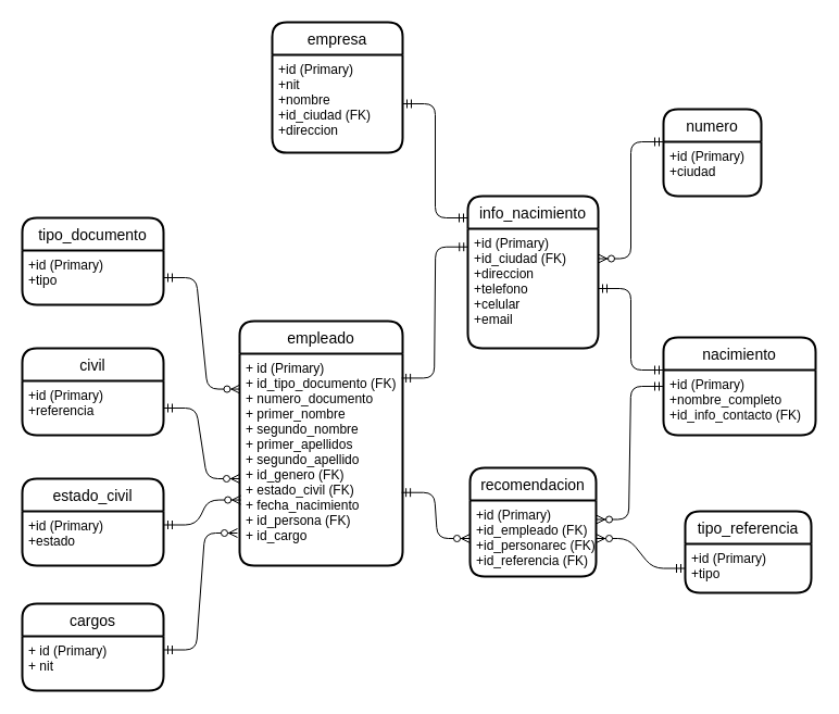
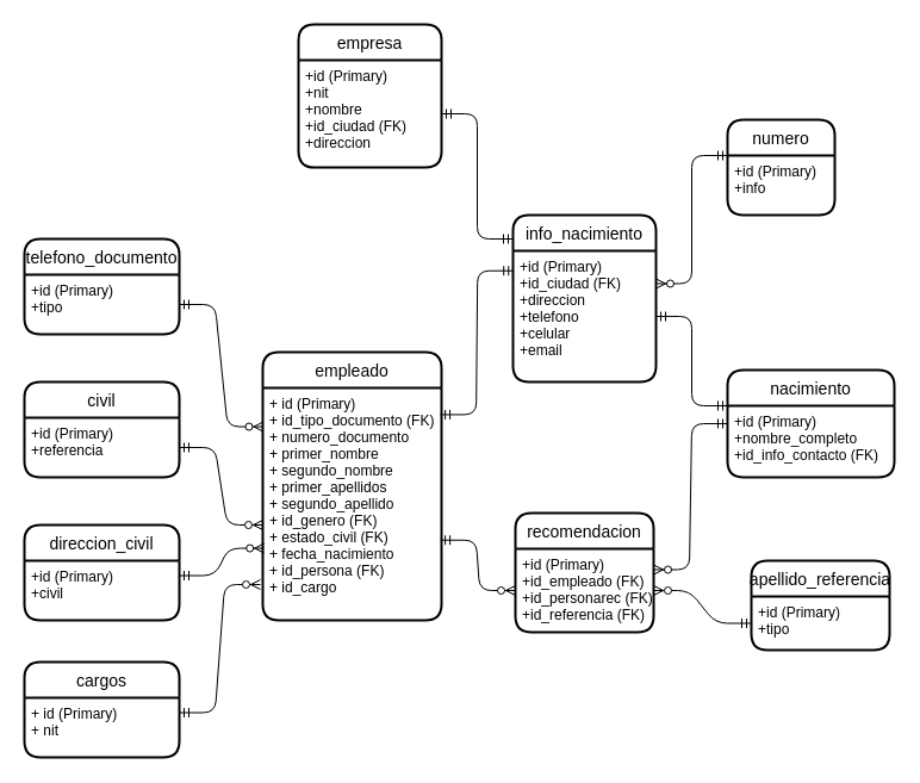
- <mxCell id="15" value="+id (Primary)&#10;+ciudad" style="align=left;strokeColor=none;fillColor=none;spacingLeft=4;fontSize=12;verticalAlign=top;resizable=0;rotatable=0;part=1;" parent="14" vertex="1"><mxGeometry y="30" width="90" height="50" as="geometry" /></mxCell>
+ <mxCell id="15" value="+id (Primary)&#10;+info" style="align=left;strokeColor=none;fillColor=none;spacingLeft=4;fontSize=12;verticalAlign=top;resizable=0;rotatable=0;part=1;" parent="14" vertex="1"><mxGeometry y="30" width="90" height="50" as="geometry" /></mxCell>
- <mxCell id="10" value="tipo_documento" style="swimlane;childLayout=stackLayout;horizontal=1;startSize=30;horizontalStack=0;rounded=1;fontSize=14;fontStyle=0;strokeWidth=2;resizeParent=0;resizeLast=1;shadow=0;dashed=0;align=center;" parent="1" vertex="1"><mxGeometry x="20" y="200" width="130" height="80" as="geometry" /></mxCell>
+ <mxCell id="10" value="telefono_documento" style="swimlane;childLayout=stackLayout;horizontal=1;startSize=30;horizontalStack=0;rounded=1;fontSize=14;fontStyle=0;strokeWidth=2;resizeParent=0;resizeLast=1;shadow=0;dashed=0;align=center;" parent="1" vertex="1"><mxGeometry x="20" y="200" width="130" height="80" as="geometry" /></mxCell>
- <mxCell id="16" value="estado_civil" style="swimlane;childLayout=stackLayout;horizontal=1;startSize=30;horizontalStack=0;rounded=1;fontSize=14;fontStyle=0;strokeWidth=2;resizeParent=0;resizeLast=1;shadow=0;dashed=0;align=center;" parent="1" vertex="1"><mxGeometry x="20" y="440" width="130" height="80" as="geometry" /></mxCell>
+ <mxCell id="16" value="direccion_civil" style="swimlane;childLayout=stackLayout;horizontal=1;startSize=30;horizontalStack=0;rounded=1;fontSize=14;fontStyle=0;strokeWidth=2;resizeParent=0;resizeLast=1;shadow=0;dashed=0;align=center;" parent="1" vertex="1"><mxGeometry x="20" y="440" width="130" height="80" as="geometry" /></mxCell>
- <mxCell id="17" value="+id (Primary)&#10;+estado" style="align=left;strokeColor=none;fillColor=none;spacingLeft=4;fontSize=12;verticalAlign=top;resizable=0;rotatable=0;part=1;" parent="16" vertex="1"><mxGeometry y="30" width="130" height="50" as="geometry" /></mxCell>
+ <mxCell id="17" value="+id (Primary)&#10;+civil" style="align=left;strokeColor=none;fillColor=none;spacingLeft=4;fontSize=12;verticalAlign=top;resizable=0;rotatable=0;part=1;" parent="16" vertex="1"><mxGeometry y="30" width="130" height="50" as="geometry" /></mxCell>
- <mxCell id="12" value="tipo_referencia" style="swimlane;childLayout=stackLayout;horizontal=1;startSize=30;horizontalStack=0;rounded=1;fontSize=14;fontStyle=0;strokeWidth=2;resizeParent=0;resizeLast=1;shadow=0;dashed=0;align=center;" parent="1" vertex="1"><mxGeometry x="630" y="470" width="116" height="75" as="geometry" /></mxCell>
+ <mxCell id="12" value="apellido_referencia" style="swimlane;childLayout=stackLayout;horizontal=1;startSize=30;horizontalStack=0;rounded=1;fontSize=14;fontStyle=0;strokeWidth=2;resizeParent=0;resizeLast=1;shadow=0;dashed=0;align=center;" parent="1" vertex="1"><mxGeometry x="630" y="470" width="116" height="75" as="geometry" /></mxCell>
